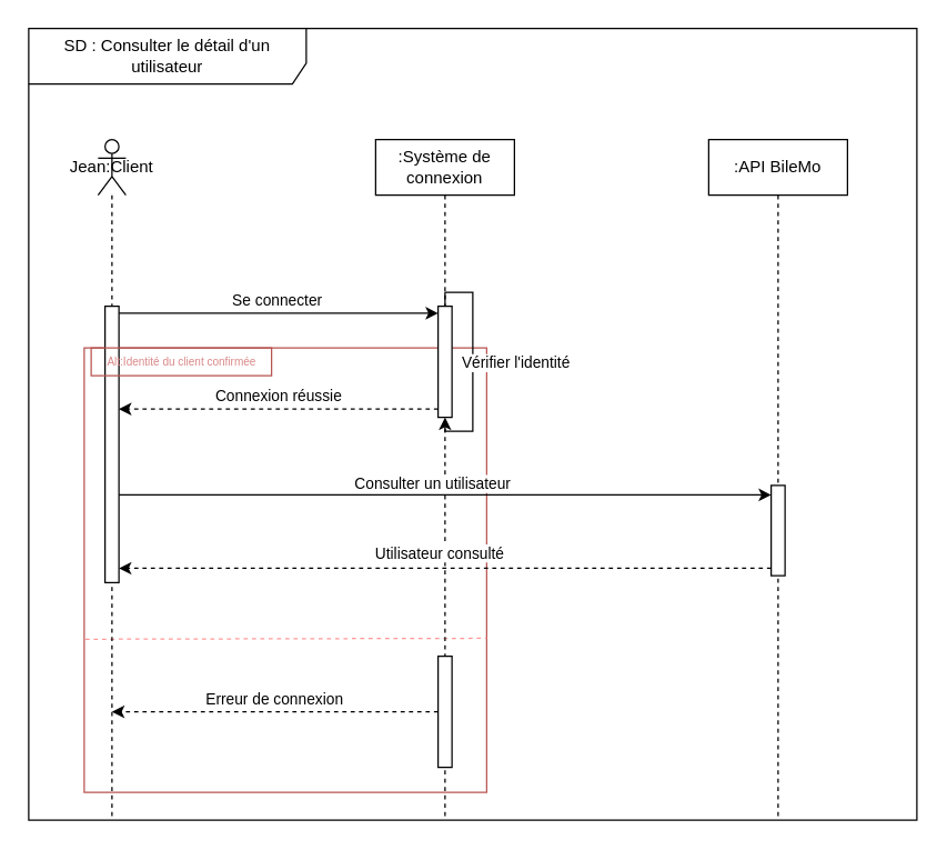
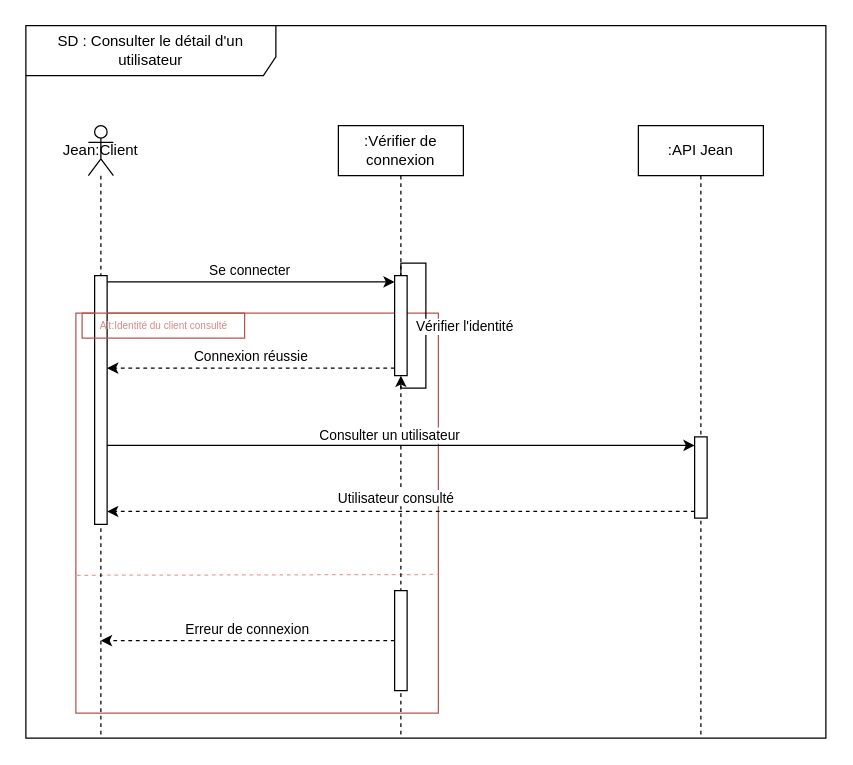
- <mxCell id="7" value=":Système de connexion" style="shape=umlLifeline;perimeter=lifelinePerimeter;whiteSpace=wrap;html=1;container=1;dropTarget=0;collapsible=0;recursiveResize=0;outlineConnect=0;portConstraint=eastwest;newEdgeStyle={&quot;curved&quot;:0,&quot;rounded&quot;:0};" parent="1" vertex="1"><mxGeometry x="270" y="100" width="100" height="490" as="geometry" /></mxCell>
+ <mxCell id="7" value=":Vérifier de connexion" style="shape=umlLifeline;perimeter=lifelinePerimeter;whiteSpace=wrap;html=1;container=1;dropTarget=0;collapsible=0;recursiveResize=0;outlineConnect=0;portConstraint=eastwest;newEdgeStyle={&quot;curved&quot;:0,&quot;rounded&quot;:0};" parent="1" vertex="1"><mxGeometry x="270" y="100" width="100" height="490" as="geometry" /></mxCell>
- <mxCell id="12" value=":API BileMo" style="shape=umlLifeline;perimeter=lifelinePerimeter;whiteSpace=wrap;html=1;container=1;dropTarget=0;collapsible=0;recursiveResize=0;outlineConnect=0;portConstraint=eastwest;newEdgeStyle={&quot;curved&quot;:0,&quot;rounded&quot;:0};" parent="1" vertex="1"><mxGeometry x="510" y="100" width="100" height="490" as="geometry" /></mxCell>
+ <mxCell id="12" value=":API Jean" style="shape=umlLifeline;perimeter=lifelinePerimeter;whiteSpace=wrap;html=1;container=1;dropTarget=0;collapsible=0;recursiveResize=0;outlineConnect=0;portConstraint=eastwest;newEdgeStyle={&quot;curved&quot;:0,&quot;rounded&quot;:0};" parent="1" vertex="1"><mxGeometry x="510" y="100" width="100" height="490" as="geometry" /></mxCell>
- <mxCell id="24" value="Alt:Identité du client confirmée" style="text;html=1;align=center;verticalAlign=middle;resizable=0;points=[];autosize=1;strokeColor=#b85450;fillColor=none;fontColor=#d98787;fontSize=8;" parent="1" vertex="1"><mxGeometry x="65" y="250" width="130" height="20" as="geometry" /></mxCell>
+ <mxCell id="24" value="Alt:Identité du client consulté" style="text;html=1;align=center;verticalAlign=middle;resizable=0;points=[];autosize=1;strokeColor=#b85450;fillColor=none;fontColor=#d98787;fontSize=8;" parent="1" vertex="1"><mxGeometry x="65" y="250" width="130" height="20" as="geometry" /></mxCell>
